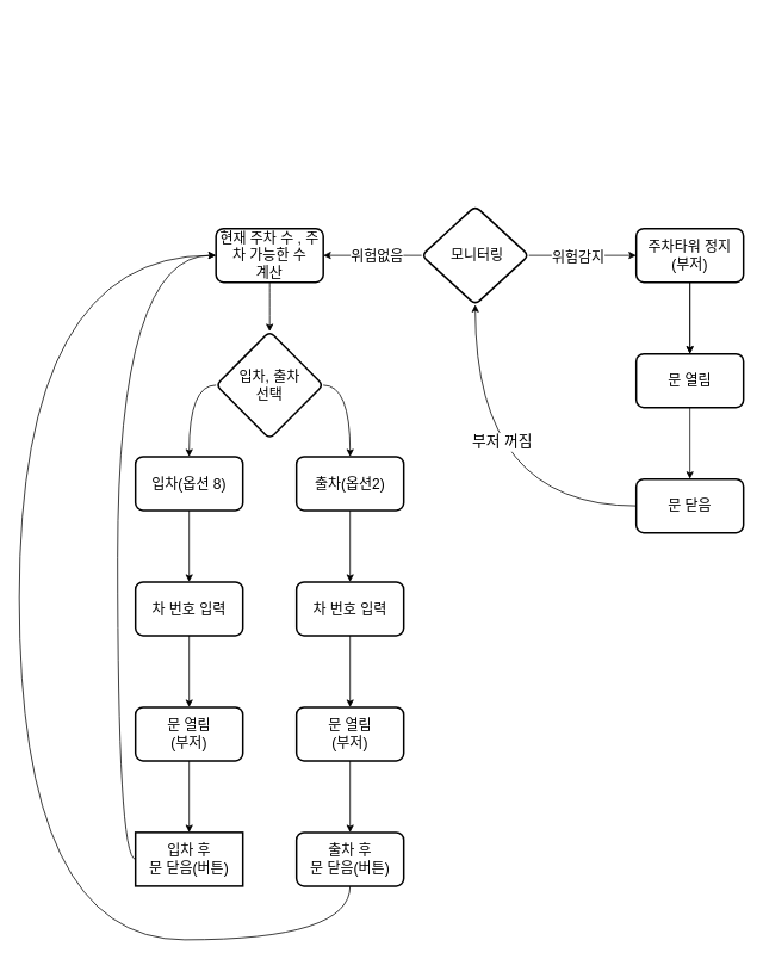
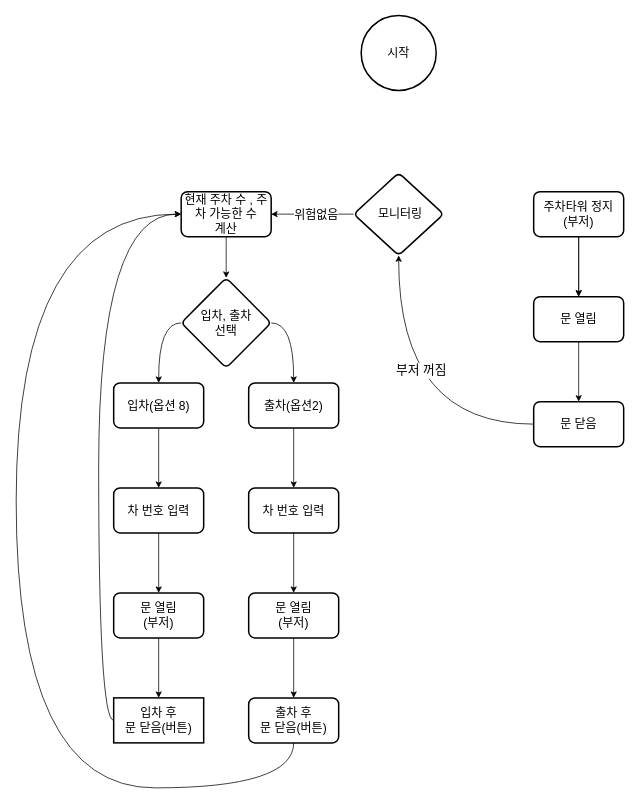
+ <mxCell id="4" value="시작" style="strokeWidth=2;html=1;shape=mxgraph.flowchart.start_2;whiteSpace=wrap;fontSize=16;" vertex="1" parent="1"><mxGeometry x="480.91" y="20" width="100" height="100" as="geometry" /></mxCell>
- <mxCell id="23" value="" style="edgeStyle=orthogonalEdgeStyle;rounded=0;orthogonalLoop=1;jettySize=auto;html=1;fontSize=16;exitX=1;exitY=0.5;exitDx=0;exitDy=0;" edge="1" parent="1" source="25" target="31"><mxGeometry relative="1" as="geometry"><mxPoint x="590.91" y="330" as="sourcePoint" /></mxGeometry></mxCell>
- <mxCell id="24" value="위험감지" style="edgeLabel;html=1;align=center;verticalAlign=middle;resizable=0;points=[];fontSize=16;fontColor=#000000;" vertex="1" connectable="0" parent="23"><mxGeometry x="-0.089" y="-1" relative="1" as="geometry"><mxPoint as="offset" /></mxGeometry></mxCell>
